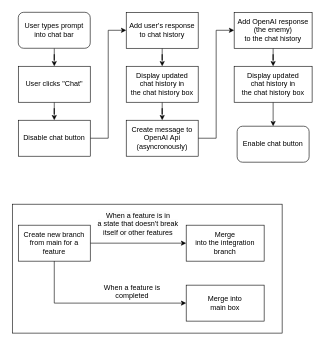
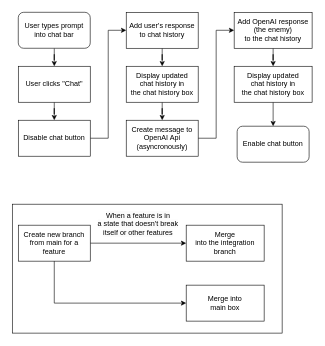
- <mxCell id="17" value="When a feature is completed" style="text;whiteSpace=wrap;html=1;align=center;" vertex="1" parent="1"><mxGeometry x="150" y="465" width="140" height="50" as="geometry" /></mxCell>
